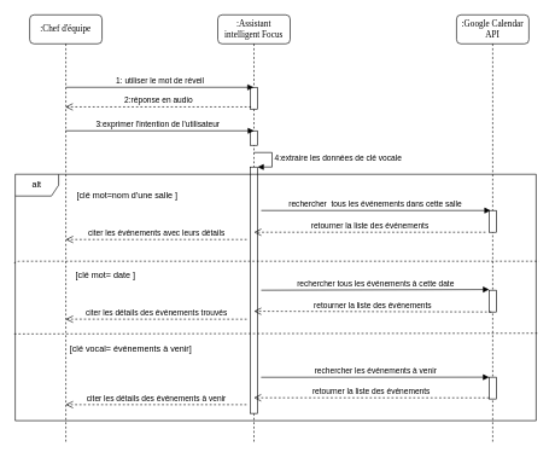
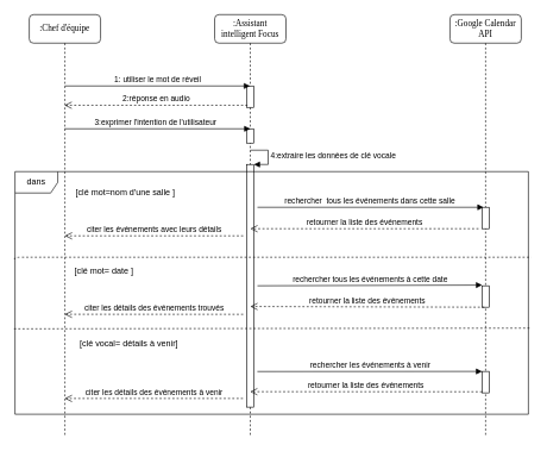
- <mxCell id="12" value="alt" style="shape=umlFrame;whiteSpace=wrap;html=1;" vertex="1" parent="1"><mxGeometry x="20" y="240" width="720" height="340" as="geometry" /></mxCell>
+ <mxCell id="12" value="dans" style="shape=umlFrame;whiteSpace=wrap;html=1;" vertex="1" parent="1"><mxGeometry x="20" y="240" width="720" height="340" as="geometry" /></mxCell>
- <mxCell id="23" value="[clé vocal= événements à venir]" style="text;html=1;strokeColor=none;fillColor=none;align=center;verticalAlign=middle;whiteSpace=wrap;rounded=0;" vertex="1" parent="1"><mxGeometry x="80" y="480" width="200" as="geometry" /></mxCell>
+ <mxCell id="23" value="[clé vocal= détails à venir]" style="text;html=1;strokeColor=none;fillColor=none;align=center;verticalAlign=middle;whiteSpace=wrap;rounded=0;" vertex="1" parent="1"><mxGeometry x="80" y="480" width="200" as="geometry" /></mxCell>
